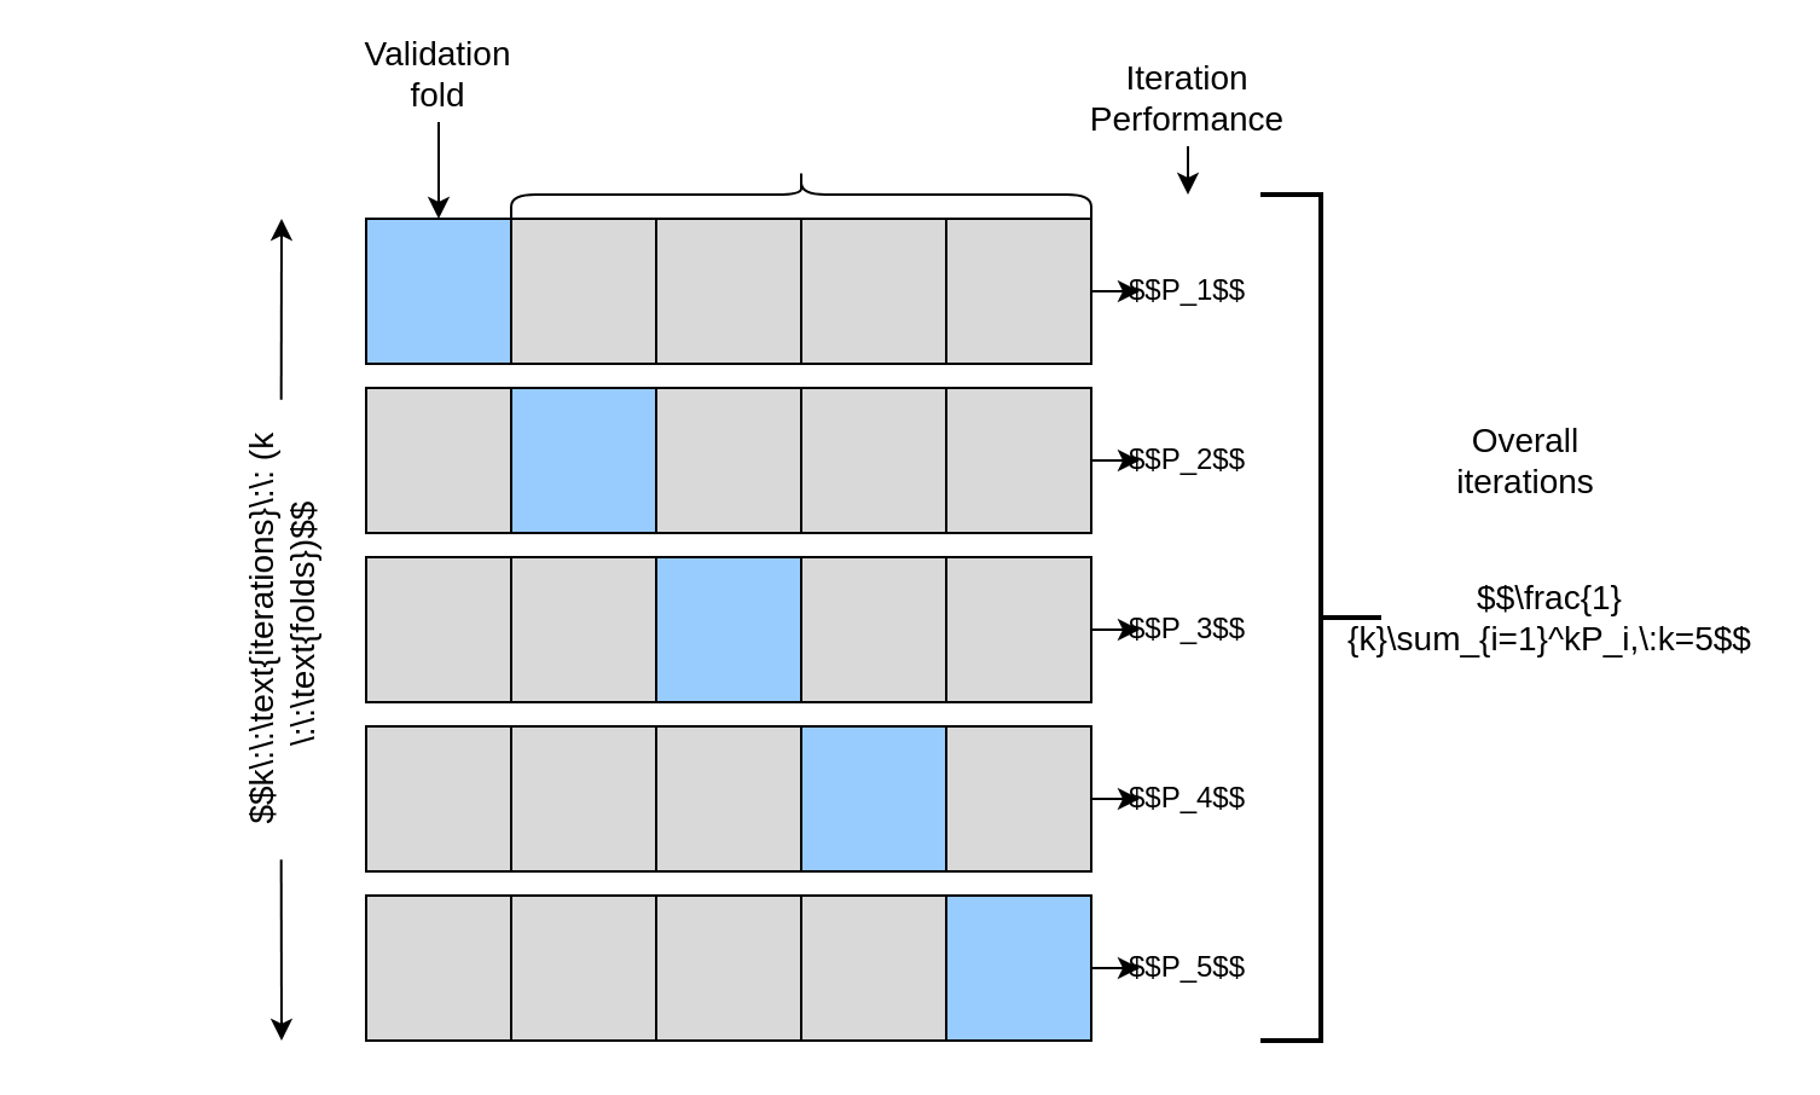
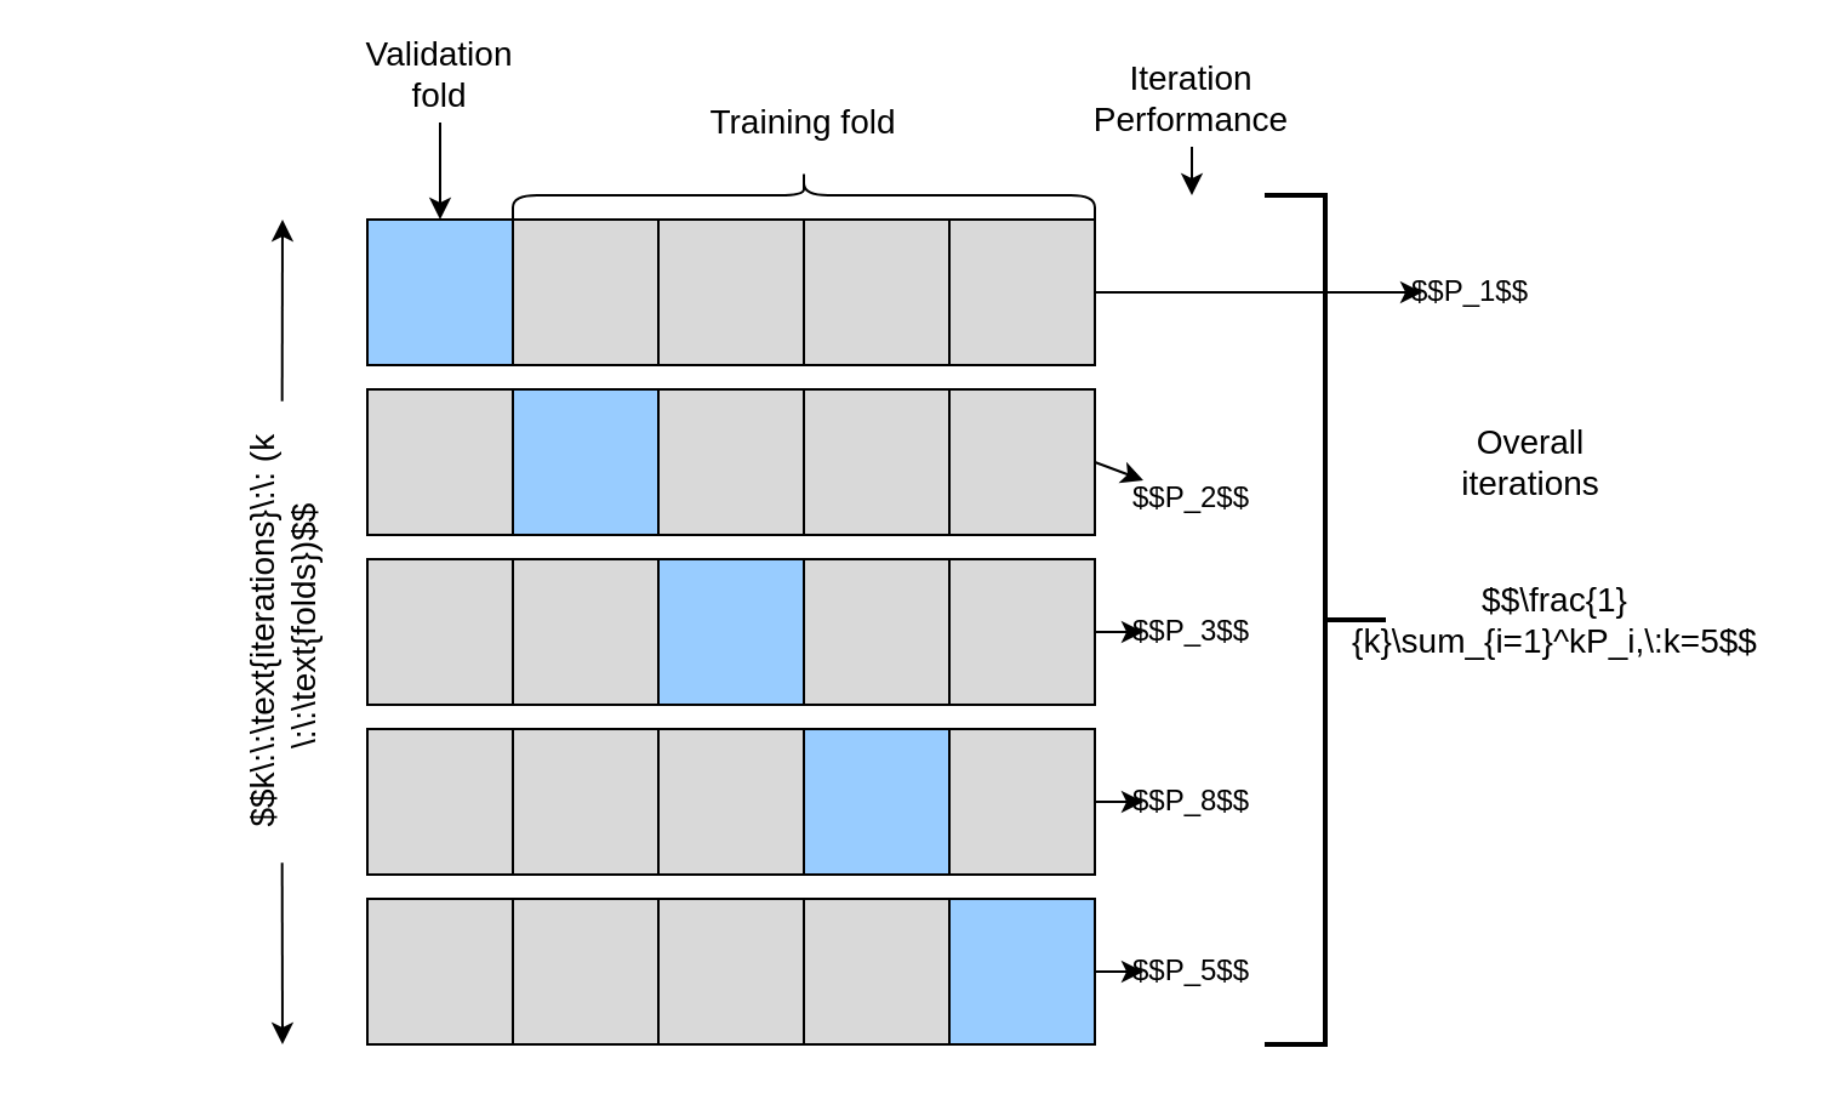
+ <mxCell id="3" value="&lt;font style=&quot;font-size: 14px&quot;&gt;Training fold&lt;/font&gt;" style="text;html=1;strokeColor=none;fillColor=none;align=center;verticalAlign=middle;whiteSpace=wrap;rounded=0;" vertex="1" parent="1"><mxGeometry x="286" y="40" width="90" height="20" as="geometry" /></mxCell>
- <mxCell id="40" value="$$P_1$$" style="text;html=1;strokeColor=none;fillColor=none;align=center;verticalAlign=middle;whiteSpace=wrap;rounded=0;" vertex="1" parent="1"><mxGeometry x="471" y="110" width="40" height="20" as="geometry" /></mxCell>
+ <mxCell id="40" value="$$P_1$$" style="text;html=1;strokeColor=none;fillColor=none;align=center;verticalAlign=middle;whiteSpace=wrap;rounded=0;" vertex="1" parent="1"><mxGeometry x="586" y="110" width="40" height="20" as="geometry" /></mxCell>
- <mxCell id="42" value="$$P_2$$" style="text;html=1;strokeColor=none;fillColor=none;align=center;verticalAlign=middle;whiteSpace=wrap;rounded=0;" vertex="1" parent="1"><mxGeometry x="471" y="180" width="40" height="20" as="geometry" /></mxCell>
+ <mxCell id="42" value="$$P_2$$" style="text;html=1;strokeColor=none;fillColor=none;align=center;verticalAlign=middle;whiteSpace=wrap;rounded=0;" vertex="1" parent="1"><mxGeometry x="471" y="195" width="40" height="20" as="geometry" /></mxCell>
- <mxCell id="46" value="$$P_4$$" style="text;html=1;strokeColor=none;fillColor=none;align=center;verticalAlign=middle;whiteSpace=wrap;rounded=0;" vertex="1" parent="1"><mxGeometry x="471" y="320" width="40" height="20" as="geometry" /></mxCell>
+ <mxCell id="46" value="$$P_8$$" style="text;html=1;strokeColor=none;fillColor=none;align=center;verticalAlign=middle;whiteSpace=wrap;rounded=0;" vertex="1" parent="1"><mxGeometry x="471" y="320" width="40" height="20" as="geometry" /></mxCell>
